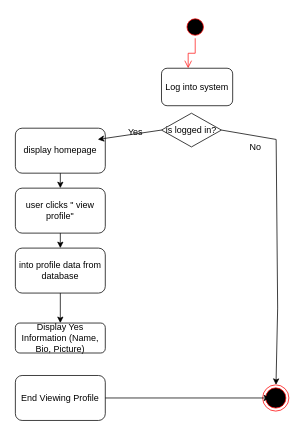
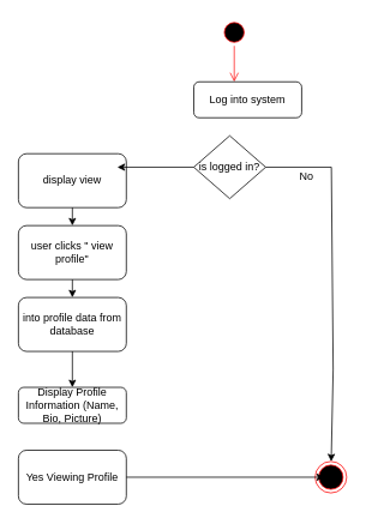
- <mxCell id="4" value="Log into system" style="rounded=1;whiteSpace=wrap;html=1;" vertex="1" parent="1"><mxGeometry x="215" y="90" width="95" height="50" as="geometry" /></mxCell>
+ <mxCell id="4" value="Log into system" style="rounded=1;whiteSpace=wrap;html=1;" vertex="1" parent="1"><mxGeometry x="215" y="90" width="120" height="40" as="geometry" /></mxCell>
- <mxCell id="5" value="is logged in?" style="rhombus;whiteSpace=wrap;html=1;" vertex="1" parent="1"><mxGeometry x="215" y="150" width="80" height="45" as="geometry" /></mxCell>
+ <mxCell id="5" value="is logged in?" style="rhombus;whiteSpace=wrap;html=1;" vertex="1" parent="1"><mxGeometry x="215" y="150" width="80" height="70" as="geometry" /></mxCell>
- <mxCell id="12" value="Yes" style="text;html=1;align=center;verticalAlign=middle;resizable=0;points=[];autosize=1;strokeColor=none;fillColor=none;" vertex="1" parent="1"><mxGeometry x="160" y="160" width="40" height="30" as="geometry" /></mxCell>
- <mxCell id="6" value="display homepage" style="rounded=1;whiteSpace=wrap;html=1;" vertex="1" parent="1"><mxGeometry x="20" y="170" width="120" height="60" as="geometry" /></mxCell>
+ <mxCell id="6" value="display view" style="rounded=1;whiteSpace=wrap;html=1;" vertex="1" parent="1"><mxGeometry x="20" y="170" width="120" height="60" as="geometry" /></mxCell>
- <mxCell id="14" value="Display Yes Information (Name, Bio, Picture)" style="rounded=1;whiteSpace=wrap;html=1;" vertex="1" parent="1"><mxGeometry x="20" y="430" width="120" height="40" as="geometry" /></mxCell>
+ <mxCell id="14" value="Display Profile Information (Name, Bio, Picture)" style="rounded=1;whiteSpace=wrap;html=1;" vertex="1" parent="1"><mxGeometry x="20" y="430" width="120" height="40" as="geometry" /></mxCell>
- <mxCell id="15" value="End Viewing Profile" style="rounded=1;whiteSpace=wrap;html=1;" vertex="1" parent="1"><mxGeometry x="20" y="500" width="120" height="60" as="geometry" /></mxCell>
+ <mxCell id="15" value="Yes Viewing Profile" style="rounded=1;whiteSpace=wrap;html=1;" vertex="1" parent="1"><mxGeometry x="20" y="500" width="120" height="60" as="geometry" /></mxCell>
